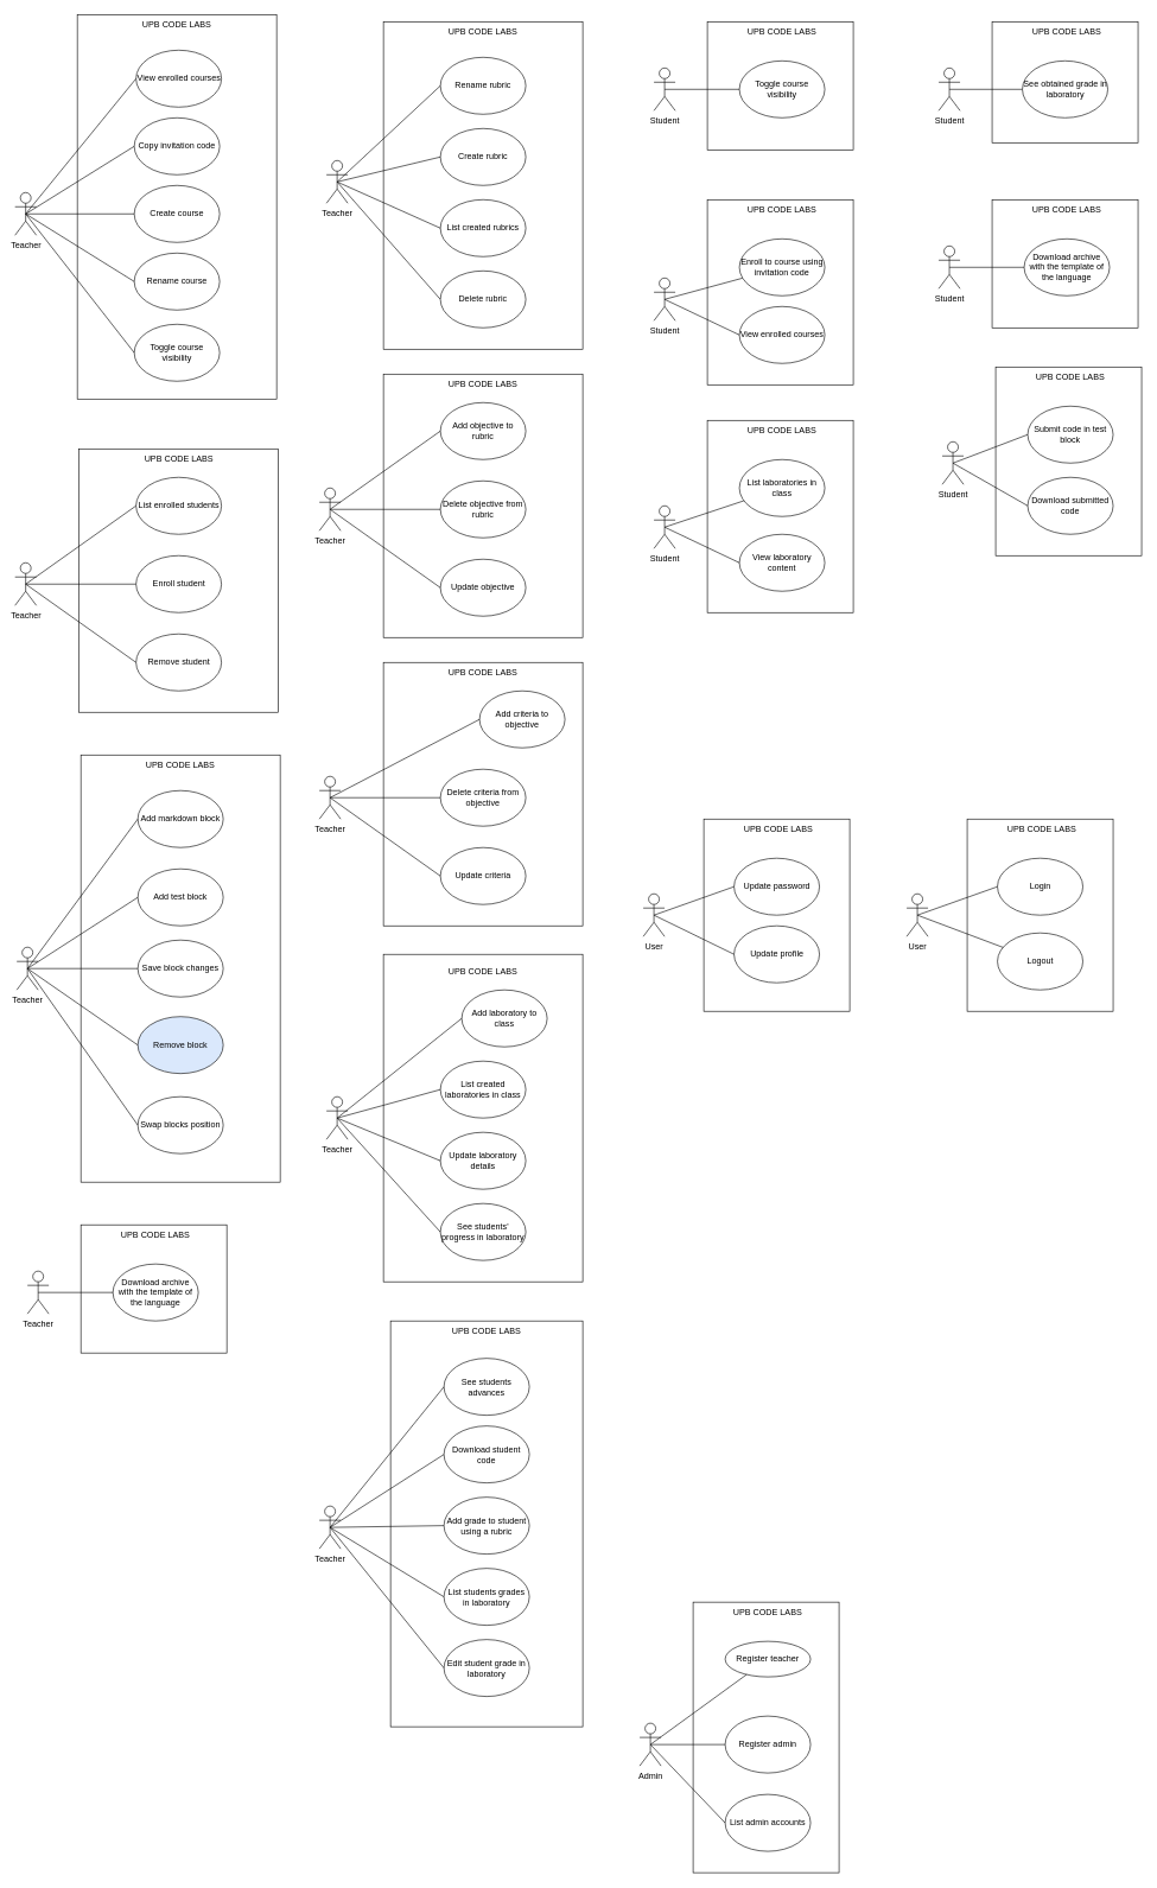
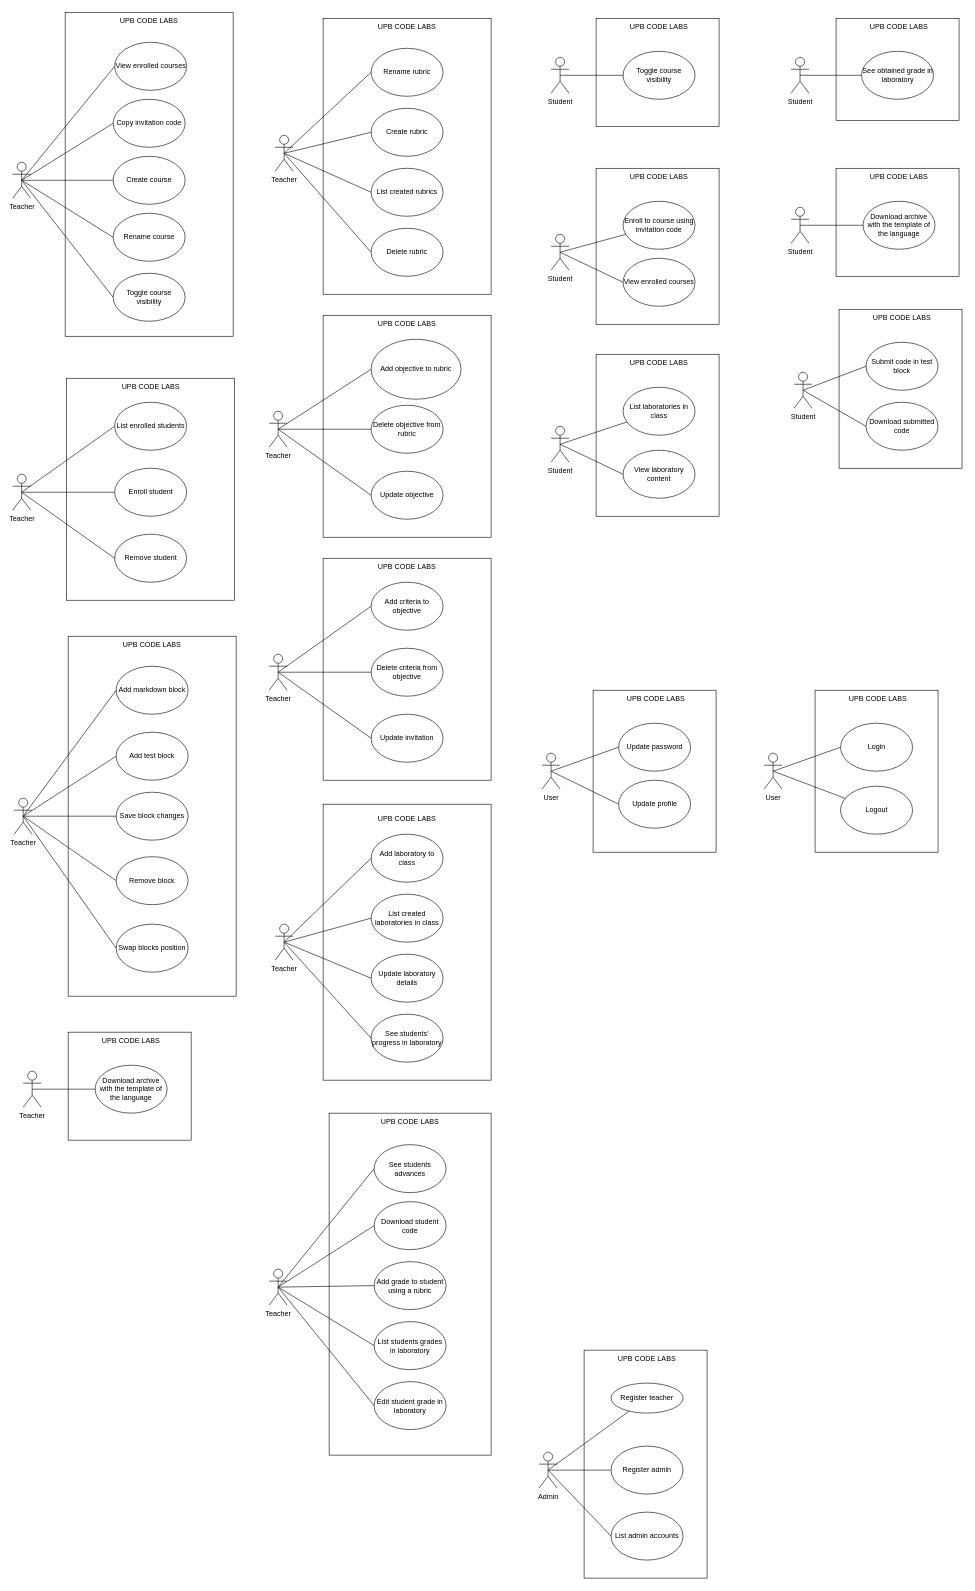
- <mxCell id="138" value="Add objective to rubric" style="ellipse;whiteSpace=wrap;html=1;" vertex="1" parent="1"><mxGeometry x="618" y="565" width="120" height="80" as="geometry" /></mxCell>
+ <mxCell id="138" value="Add objective to rubric" style="ellipse;whiteSpace=wrap;html=1;" vertex="1" parent="1"><mxGeometry x="618" y="565" width="150" height="100" as="geometry" /></mxCell>
- <mxCell id="147" value="Add criteria to objective " style="ellipse;whiteSpace=wrap;html=1;" vertex="1" parent="1"><mxGeometry x="673" y="970" width="120" height="80" as="geometry" /></mxCell>
+ <mxCell id="147" value="Add criteria to objective " style="ellipse;whiteSpace=wrap;html=1;" vertex="1" parent="1"><mxGeometry x="618" y="970" width="120" height="80" as="geometry" /></mxCell>
- <mxCell id="149" value="Update criteria" style="ellipse;whiteSpace=wrap;html=1;" vertex="1" parent="1"><mxGeometry x="618" y="1190" width="120" height="80" as="geometry" /></mxCell>
+ <mxCell id="149" value="Update invitation" style="ellipse;whiteSpace=wrap;html=1;" vertex="1" parent="1"><mxGeometry x="618" y="1190" width="120" height="80" as="geometry" /></mxCell>
- <mxCell id="35" value="Add laboratory to class" style="ellipse;whiteSpace=wrap;html=1;" parent="1" vertex="1"><mxGeometry x="648" y="1390" width="120" height="80" as="geometry" /></mxCell>
+ <mxCell id="35" value="Add laboratory to class" style="ellipse;whiteSpace=wrap;html=1;" parent="1" vertex="1"><mxGeometry x="618" y="1390" width="120" height="80" as="geometry" /></mxCell>
- <mxCell id="48" value="Remove block" style="ellipse;whiteSpace=wrap;html=1;fillColor=#dae8fc;" parent="1" vertex="1"><mxGeometry x="193" y="1427.5" width="120" height="80" as="geometry" /></mxCell>
+ <mxCell id="48" value="Remove block" style="ellipse;whiteSpace=wrap;html=1;" parent="1" vertex="1"><mxGeometry x="193" y="1427.5" width="120" height="80" as="geometry" /></mxCell>
